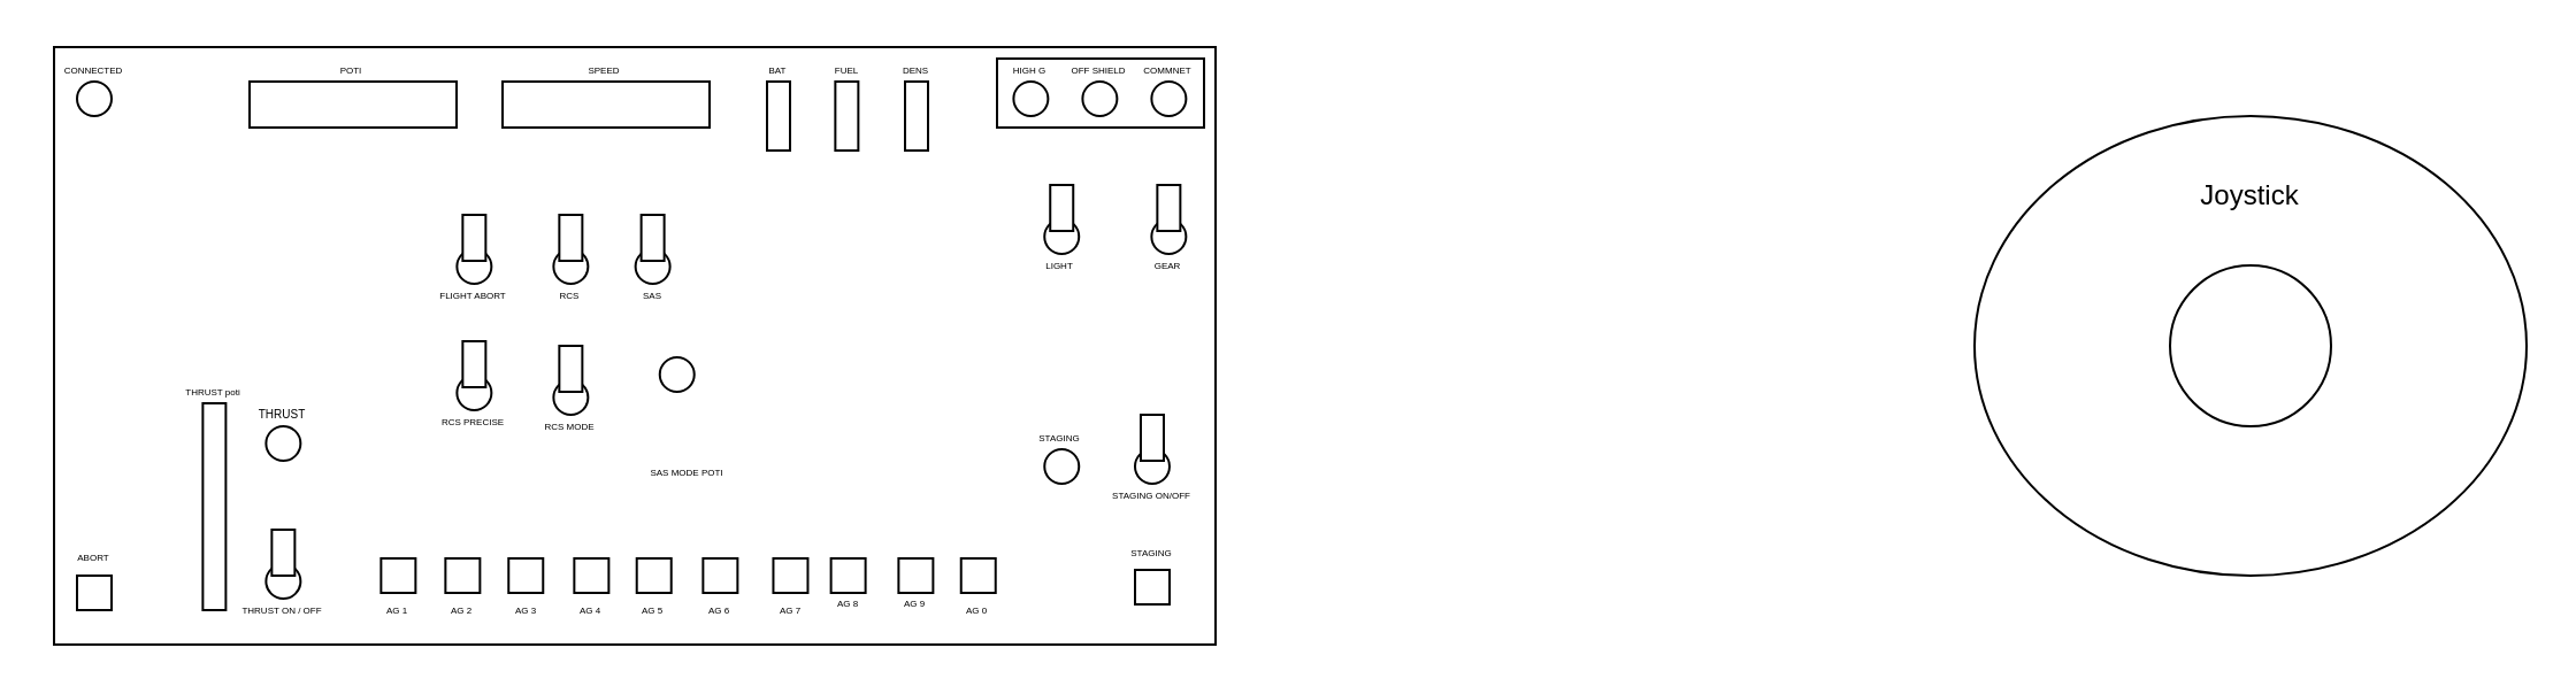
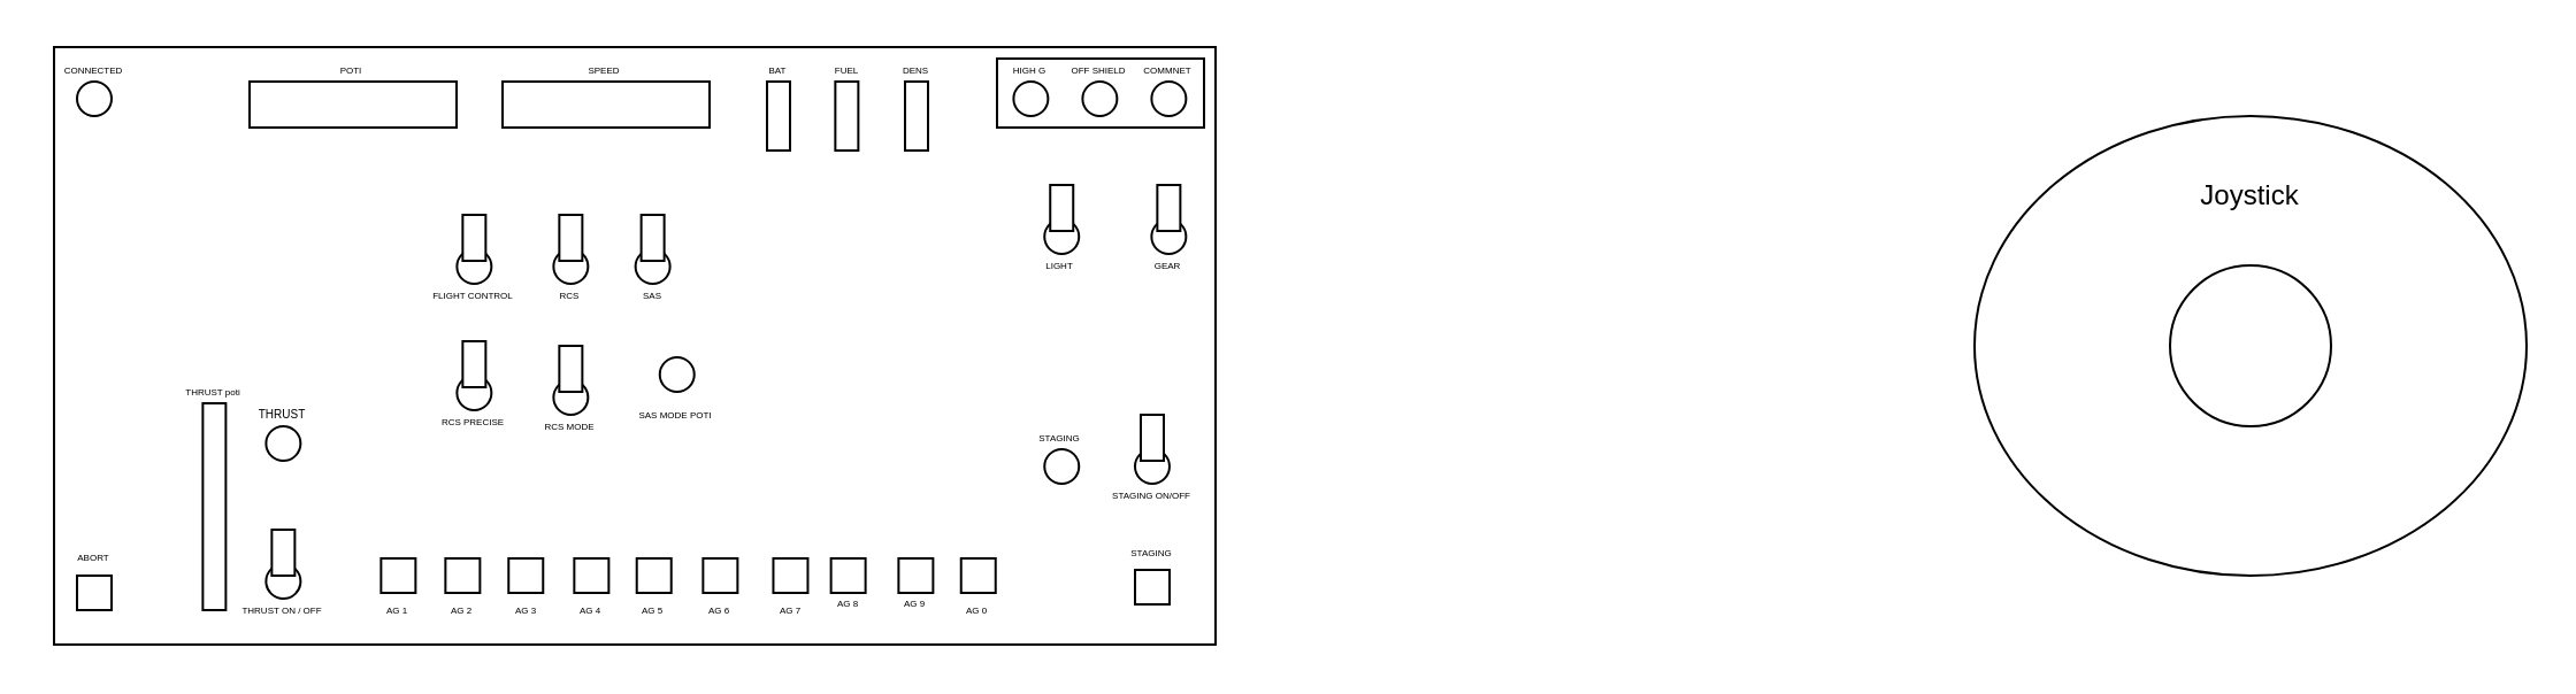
- <mxCell id="94" value="&lt;font style=&quot;line-height: 80%; font-size: 4px;&quot;&gt;FLIGHT ABORT&lt;/font&gt;" style="text;html=1;align=center;verticalAlign=middle;whiteSpace=wrap;rounded=0;" vertex="1" parent="92"><mxGeometry y="25" width="39.37" height="15" as="geometry" /></mxCell>
+ <mxCell id="94" value="&lt;font style=&quot;line-height: 80%; font-size: 4px;&quot;&gt;FLIGHT CONTROL&lt;/font&gt;" style="text;html=1;align=center;verticalAlign=middle;whiteSpace=wrap;rounded=0;" vertex="1" parent="92"><mxGeometry y="25" width="39.37" height="15" as="geometry" /></mxCell>
- <mxCell id="112" value="&lt;font style=&quot;line-height: 80%; font-size: 4px;&quot;&gt;SAS MODE POTI&lt;/font&gt;" style="text;html=1;align=center;verticalAlign=middle;whiteSpace=wrap;rounded=0;" vertex="1" parent="1"><mxGeometry x="279.18" y="195" width="39.37" height="15" as="geometry" /></mxCell>
+ <mxCell id="112" value="&lt;font style=&quot;line-height: 80%; font-size: 4px;&quot;&gt;SAS MODE POTI&lt;/font&gt;" style="text;html=1;align=center;verticalAlign=middle;whiteSpace=wrap;rounded=0;" vertex="1" parent="1"><mxGeometry x="274.18" y="170" width="39.37" height="15" as="geometry" /></mxCell>
